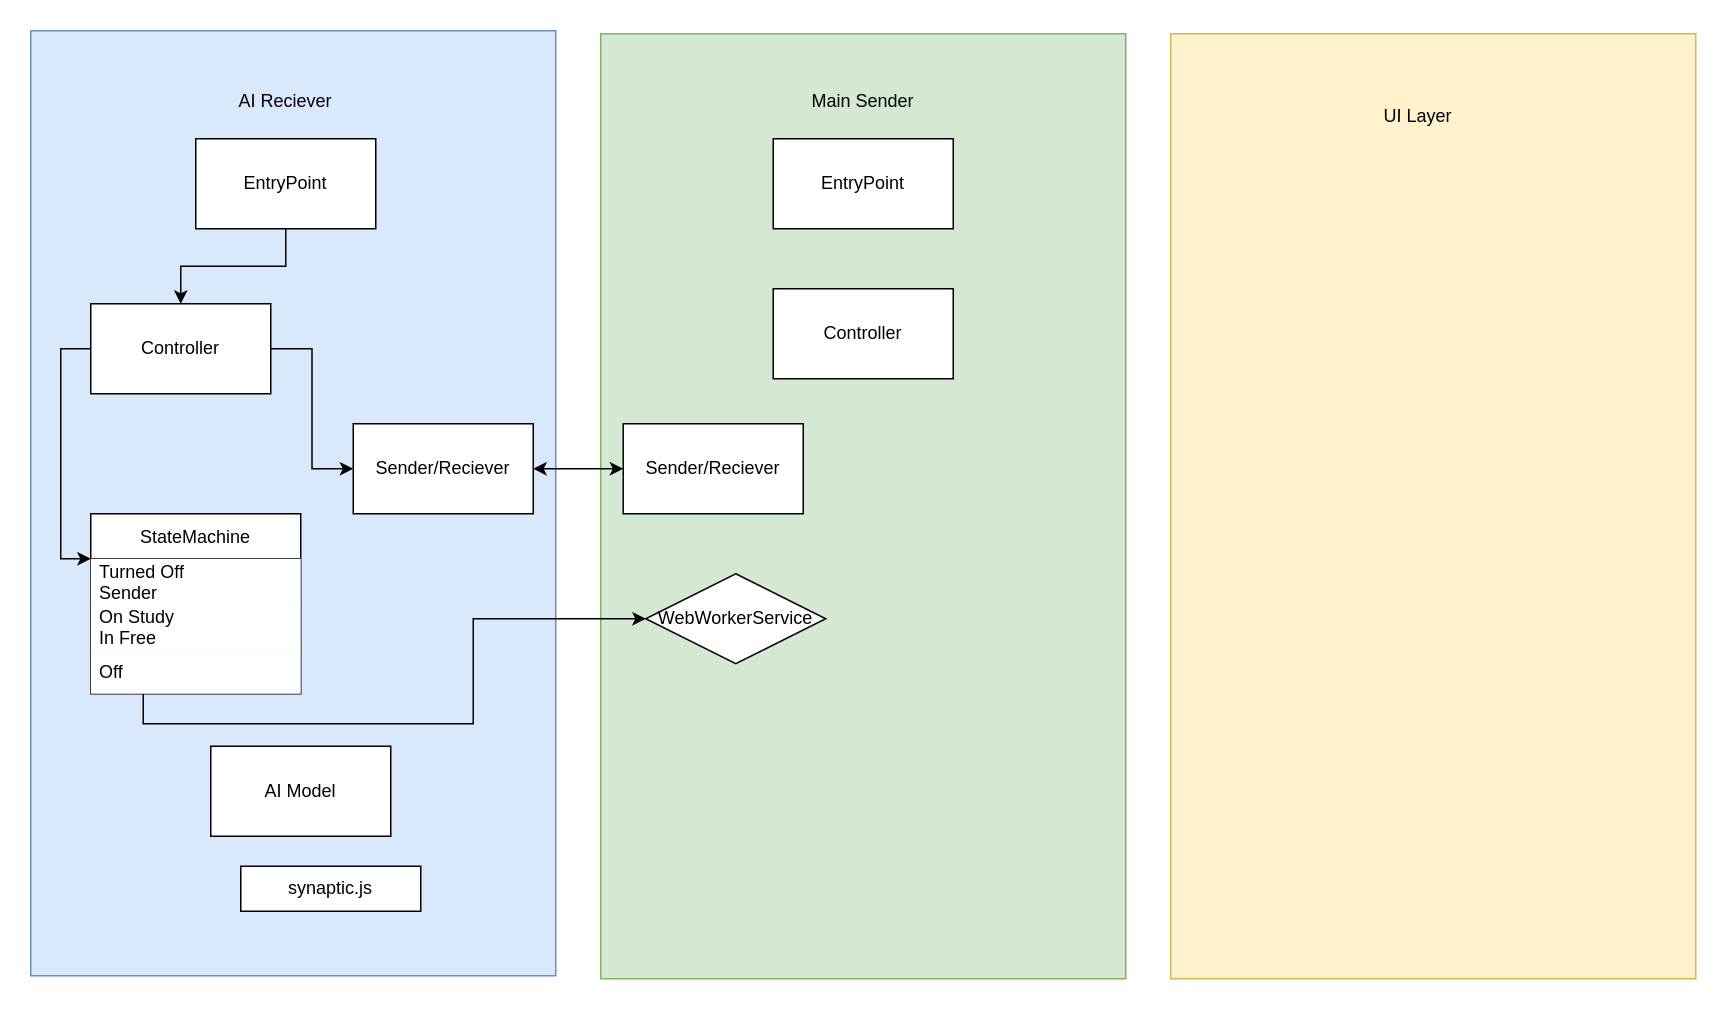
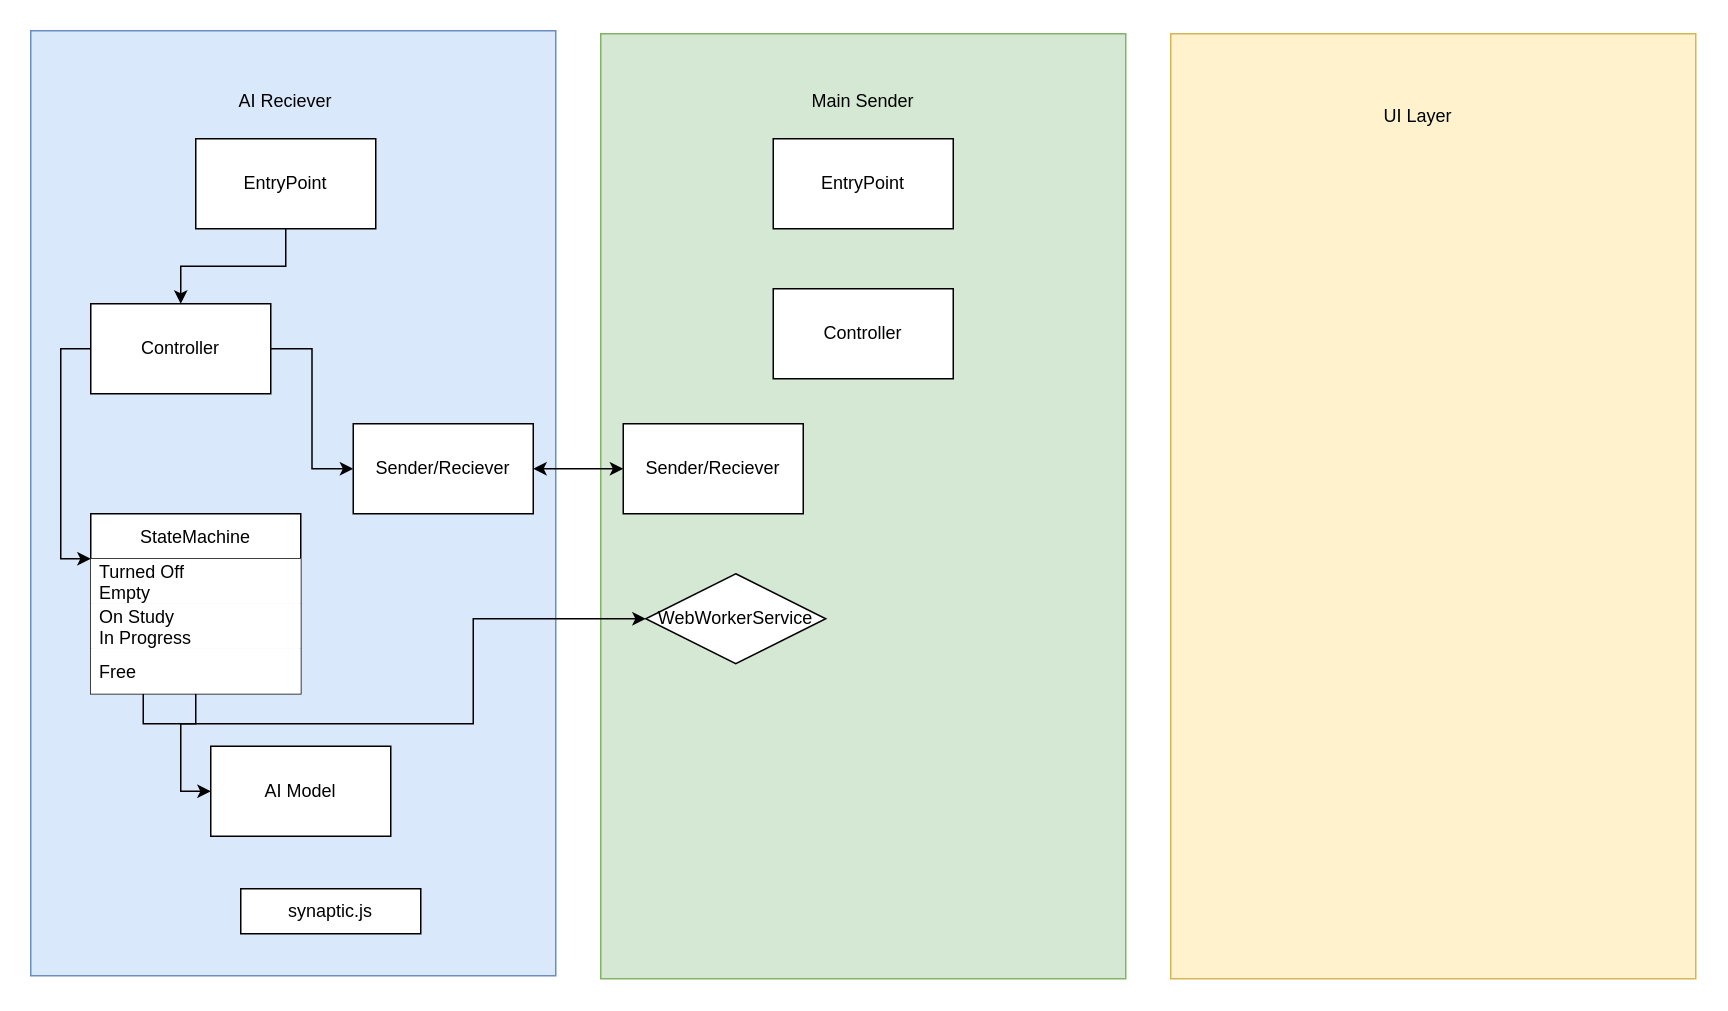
- <mxCell id="19" value="Turned Off&#10;Sender" style="text;strokeColor=none;fillColor=default;align=left;verticalAlign=middle;spacingLeft=4;spacingRight=4;overflow=hidden;points=[[0,0.5],[1,0.5]];portConstraint=eastwest;rotatable=0;" vertex="1" parent="18"><mxGeometry y="30" width="140" height="30" as="geometry" /></mxCell>
+ <mxCell id="19" value="Turned Off&#10;Empty" style="text;strokeColor=none;fillColor=default;align=left;verticalAlign=middle;spacingLeft=4;spacingRight=4;overflow=hidden;points=[[0,0.5],[1,0.5]];portConstraint=eastwest;rotatable=0;" vertex="1" parent="18"><mxGeometry y="30" width="140" height="30" as="geometry" /></mxCell>
- <mxCell id="20" value="On Study&#10;In Free" style="text;strokeColor=none;fillColor=default;align=left;verticalAlign=middle;spacingLeft=4;spacingRight=4;overflow=hidden;points=[[0,0.5],[1,0.5]];portConstraint=eastwest;rotatable=0;" vertex="1" parent="18"><mxGeometry y="60" width="140" height="30" as="geometry" /></mxCell>
+ <mxCell id="20" value="On Study&#10;In Progress" style="text;strokeColor=none;fillColor=default;align=left;verticalAlign=middle;spacingLeft=4;spacingRight=4;overflow=hidden;points=[[0,0.5],[1,0.5]];portConstraint=eastwest;rotatable=0;" vertex="1" parent="18"><mxGeometry y="60" width="140" height="30" as="geometry" /></mxCell>
- <mxCell id="21" value="Off" style="text;strokeColor=none;fillColor=default;align=left;verticalAlign=middle;spacingLeft=4;spacingRight=4;overflow=hidden;points=[[0,0.5],[1,0.5]];portConstraint=eastwest;rotatable=0;" vertex="1" parent="18"><mxGeometry y="90" width="140" height="30" as="geometry" /></mxCell>
+ <mxCell id="21" value="Free" style="text;strokeColor=none;fillColor=default;align=left;verticalAlign=middle;spacingLeft=4;spacingRight=4;overflow=hidden;points=[[0,0.5],[1,0.5]];portConstraint=eastwest;rotatable=0;" vertex="1" parent="18"><mxGeometry y="90" width="140" height="30" as="geometry" /></mxCell>
+ <mxCell id="17" style="edgeStyle=orthogonalEdgeStyle;rounded=0;orthogonalLoop=1;jettySize=auto;html=1;entryX=0;entryY=0.5;entryDx=0;entryDy=0;" edge="1" parent="8" source="18" target="15"><mxGeometry relative="1" as="geometry" /></mxCell>
- <mxCell id="14" value="synaptic.js" style="rounded=0;whiteSpace=wrap;html=1;" vertex="1" parent="8"><mxGeometry x="140" y="555" width="120" height="30" as="geometry" /></mxCell>
+ <mxCell id="14" value="synaptic.js" style="rounded=0;whiteSpace=wrap;html=1;" vertex="1" parent="8"><mxGeometry x="140" y="570" width="120" height="30" as="geometry" /></mxCell>
